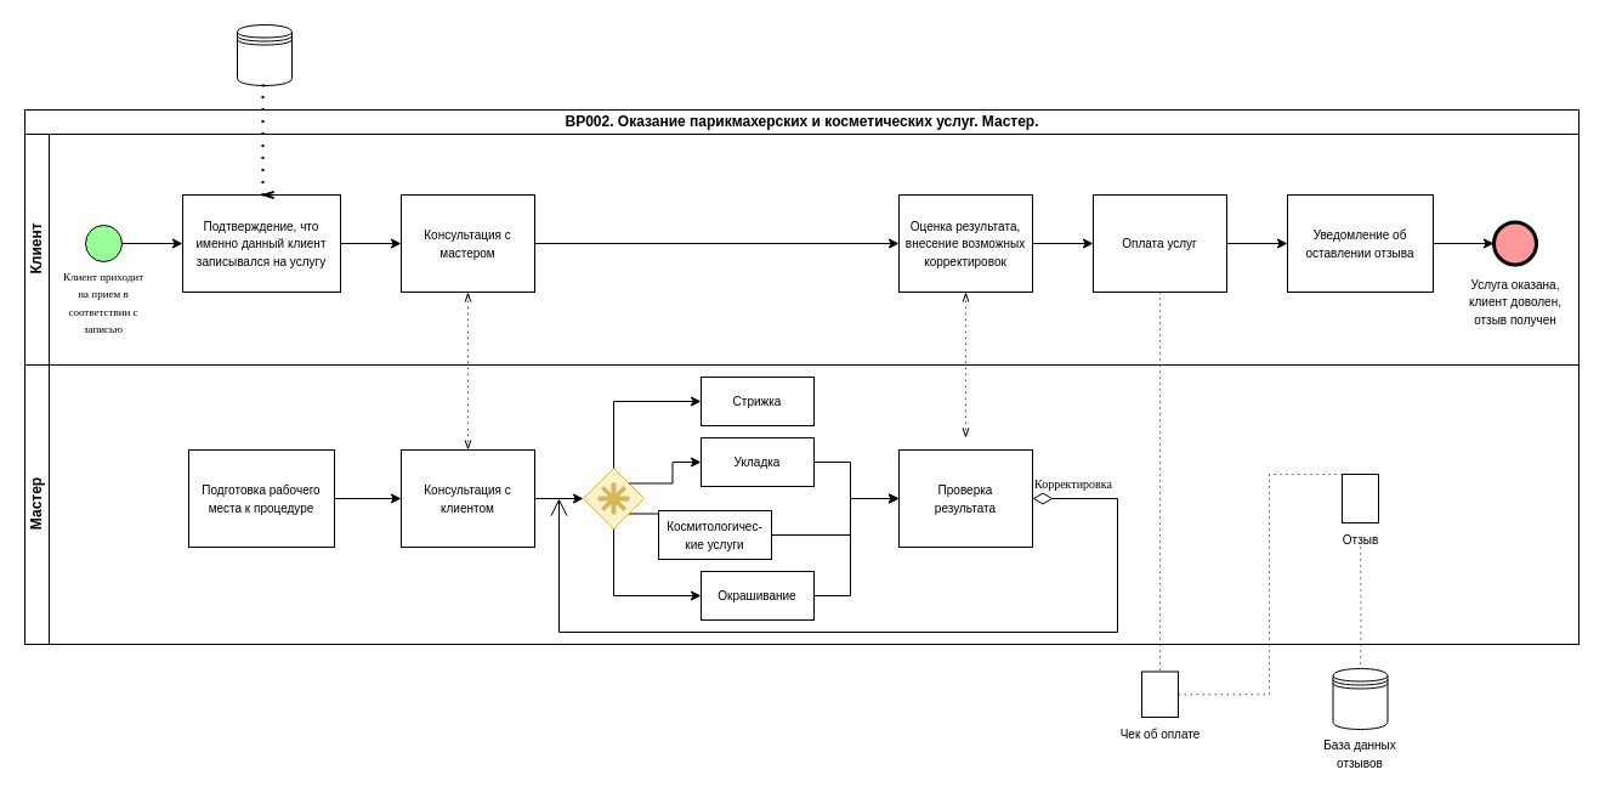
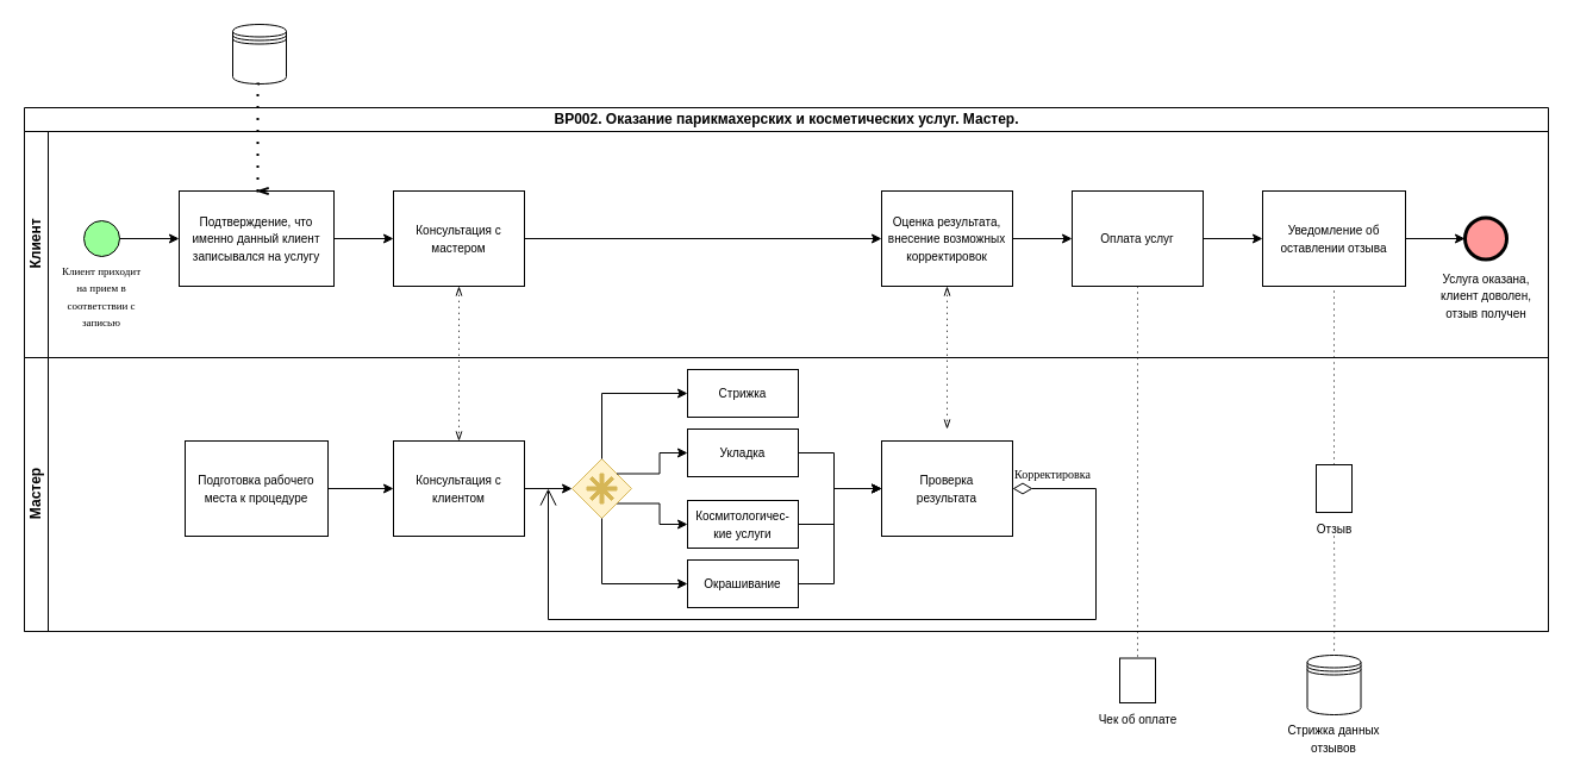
- <mxCell id="31" value="&lt;font style=&quot;font-size: 10px;&quot;&gt;Космитологичес-кие услуги&lt;/font&gt;" style="points=[[0.25,0,0],[0.5,0,0],[0.75,0,0],[1,0.25,0],[1,0.5,0],[1,0.75,0],[0.75,1,0],[0.5,1,0],[0.25,1,0],[0,0.75,0],[0,0.5,0],[0,0.25,0]];shape=mxgraph.bpmn.task2;whiteSpace=wrap;rectStyle=rounded;size=10;html=1;container=1;expand=0;collapsible=0;taskMarker=abstract;" vertex="1" parent="20"><mxGeometry x="522" y="120" width="93" height="40" as="geometry" /></mxCell>
+ <mxCell id="31" value="&lt;font style=&quot;font-size: 10px;&quot;&gt;Космитологичес-кие услуги&lt;/font&gt;" style="points=[[0.25,0,0],[0.5,0,0],[0.75,0,0],[1,0.25,0],[1,0.5,0],[1,0.75,0],[0.75,1,0],[0.5,1,0],[0.25,1,0],[0,0.75,0],[0,0.5,0],[0,0.25,0]];shape=mxgraph.bpmn.task2;whiteSpace=wrap;rectStyle=rounded;size=10;html=1;container=1;expand=0;collapsible=0;taskMarker=abstract;" vertex="1" parent="20"><mxGeometry x="557" y="120" width="93" height="40" as="geometry" /></mxCell>
- <mxCell id="41" value="" style="edgeStyle=elbowEdgeStyle;fontSize=12;html=1;endFill=0;startFill=0;endSize=6;startSize=6;dashed=1;dashPattern=1 4;endArrow=none;startArrow=none;rounded=0;exitX=0.5;exitY=0;exitDx=0;exitDy=0;exitPerimeter=0;" edge="1" parent="2" source="39" target="47"><mxGeometry width="160" relative="1" as="geometry"><mxPoint x="860" y="330" as="sourcePoint" /><mxPoint x="1020" y="330" as="targetPoint" /></mxGeometry></mxCell>
+ <mxCell id="41" value="" style="edgeStyle=elbowEdgeStyle;fontSize=12;html=1;endFill=0;startFill=0;endSize=6;startSize=6;dashed=1;dashPattern=1 4;endArrow=none;startArrow=none;rounded=0;entryX=0.5;entryY=1;entryDx=0;entryDy=0;entryPerimeter=0;exitX=0.5;exitY=0;exitDx=0;exitDy=0;exitPerimeter=0;" edge="1" parent="2" source="39" target="15"><mxGeometry width="160" relative="1" as="geometry"><mxPoint x="860" y="330" as="sourcePoint" /><mxPoint x="1020" y="330" as="targetPoint" /></mxGeometry></mxCell>
- <mxCell id="45" value="&lt;span style=&quot;font-size: 10px;&quot;&gt;База данных отзывов&lt;/span&gt;" style="text;html=1;align=center;verticalAlign=middle;whiteSpace=wrap;rounded=0;" vertex="1" parent="1"><mxGeometry x="1075" y="605" width="90" height="30" as="geometry" /></mxCell>
+ <mxCell id="45" value="&lt;span style=&quot;font-size: 10px;&quot;&gt;Стрижка данных отзывов&lt;/span&gt;" style="text;html=1;align=center;verticalAlign=middle;whiteSpace=wrap;rounded=0;" vertex="1" parent="1"><mxGeometry x="1075" y="605" width="90" height="30" as="geometry" /></mxCell>
